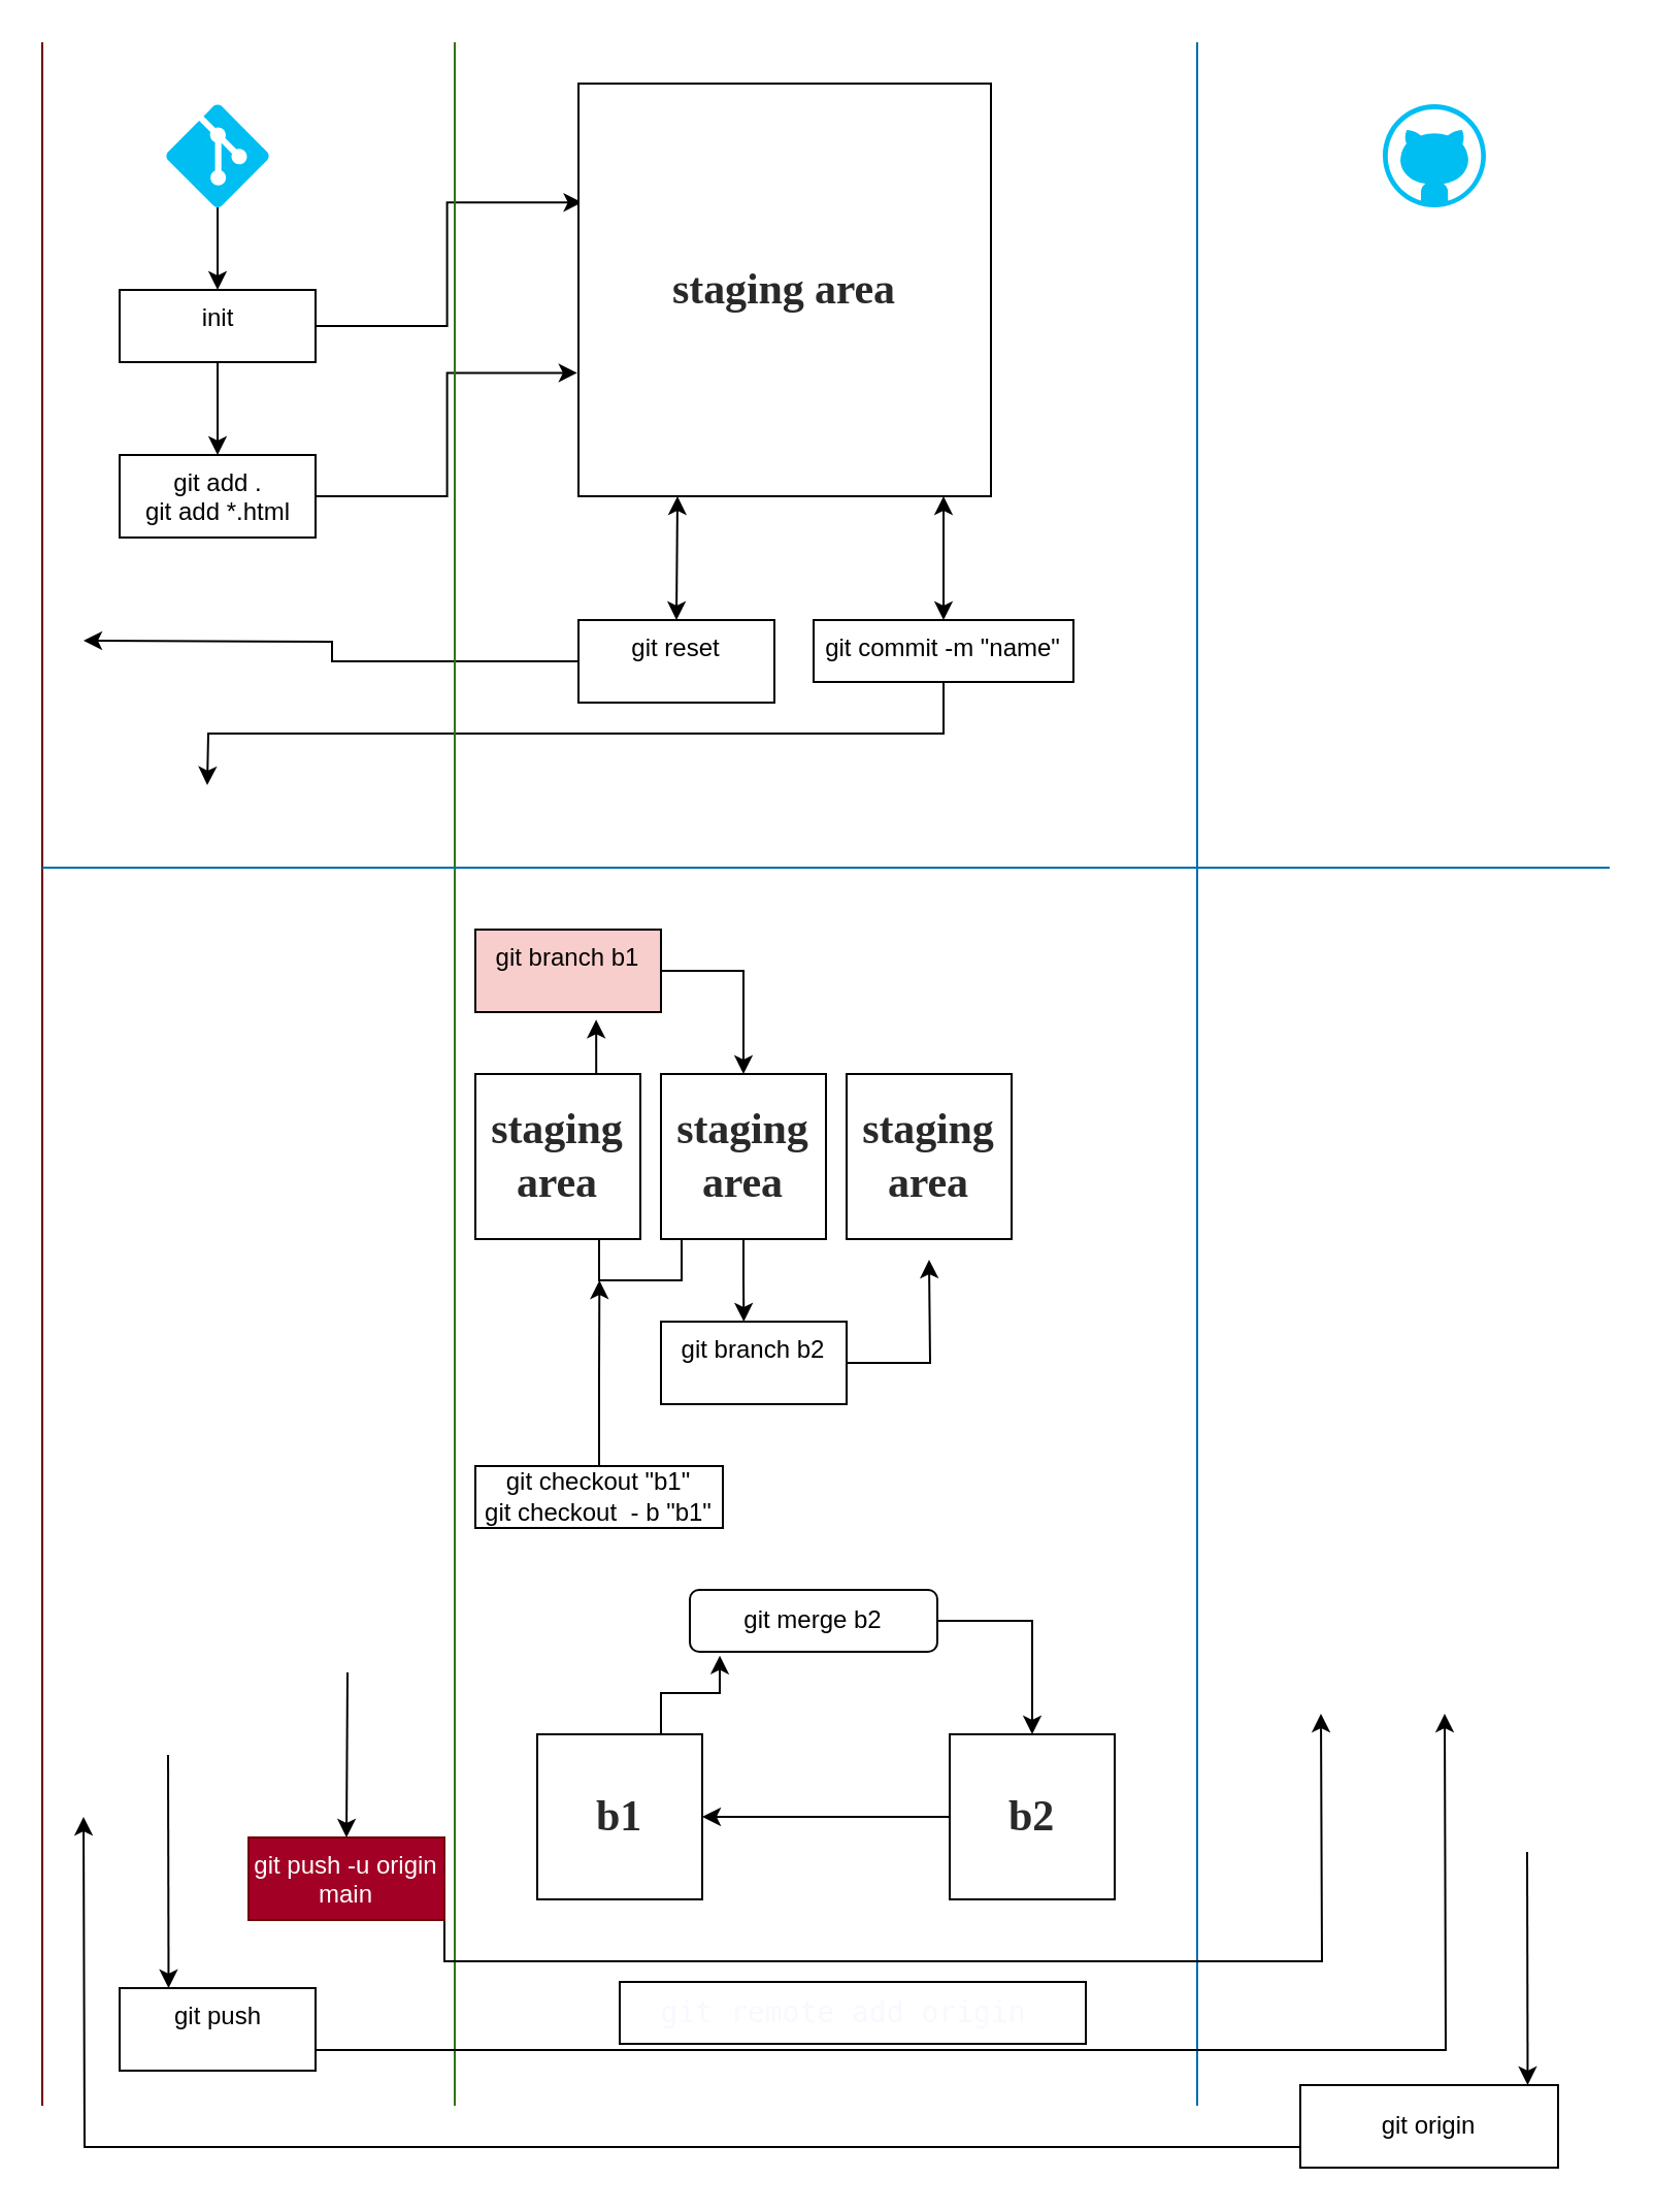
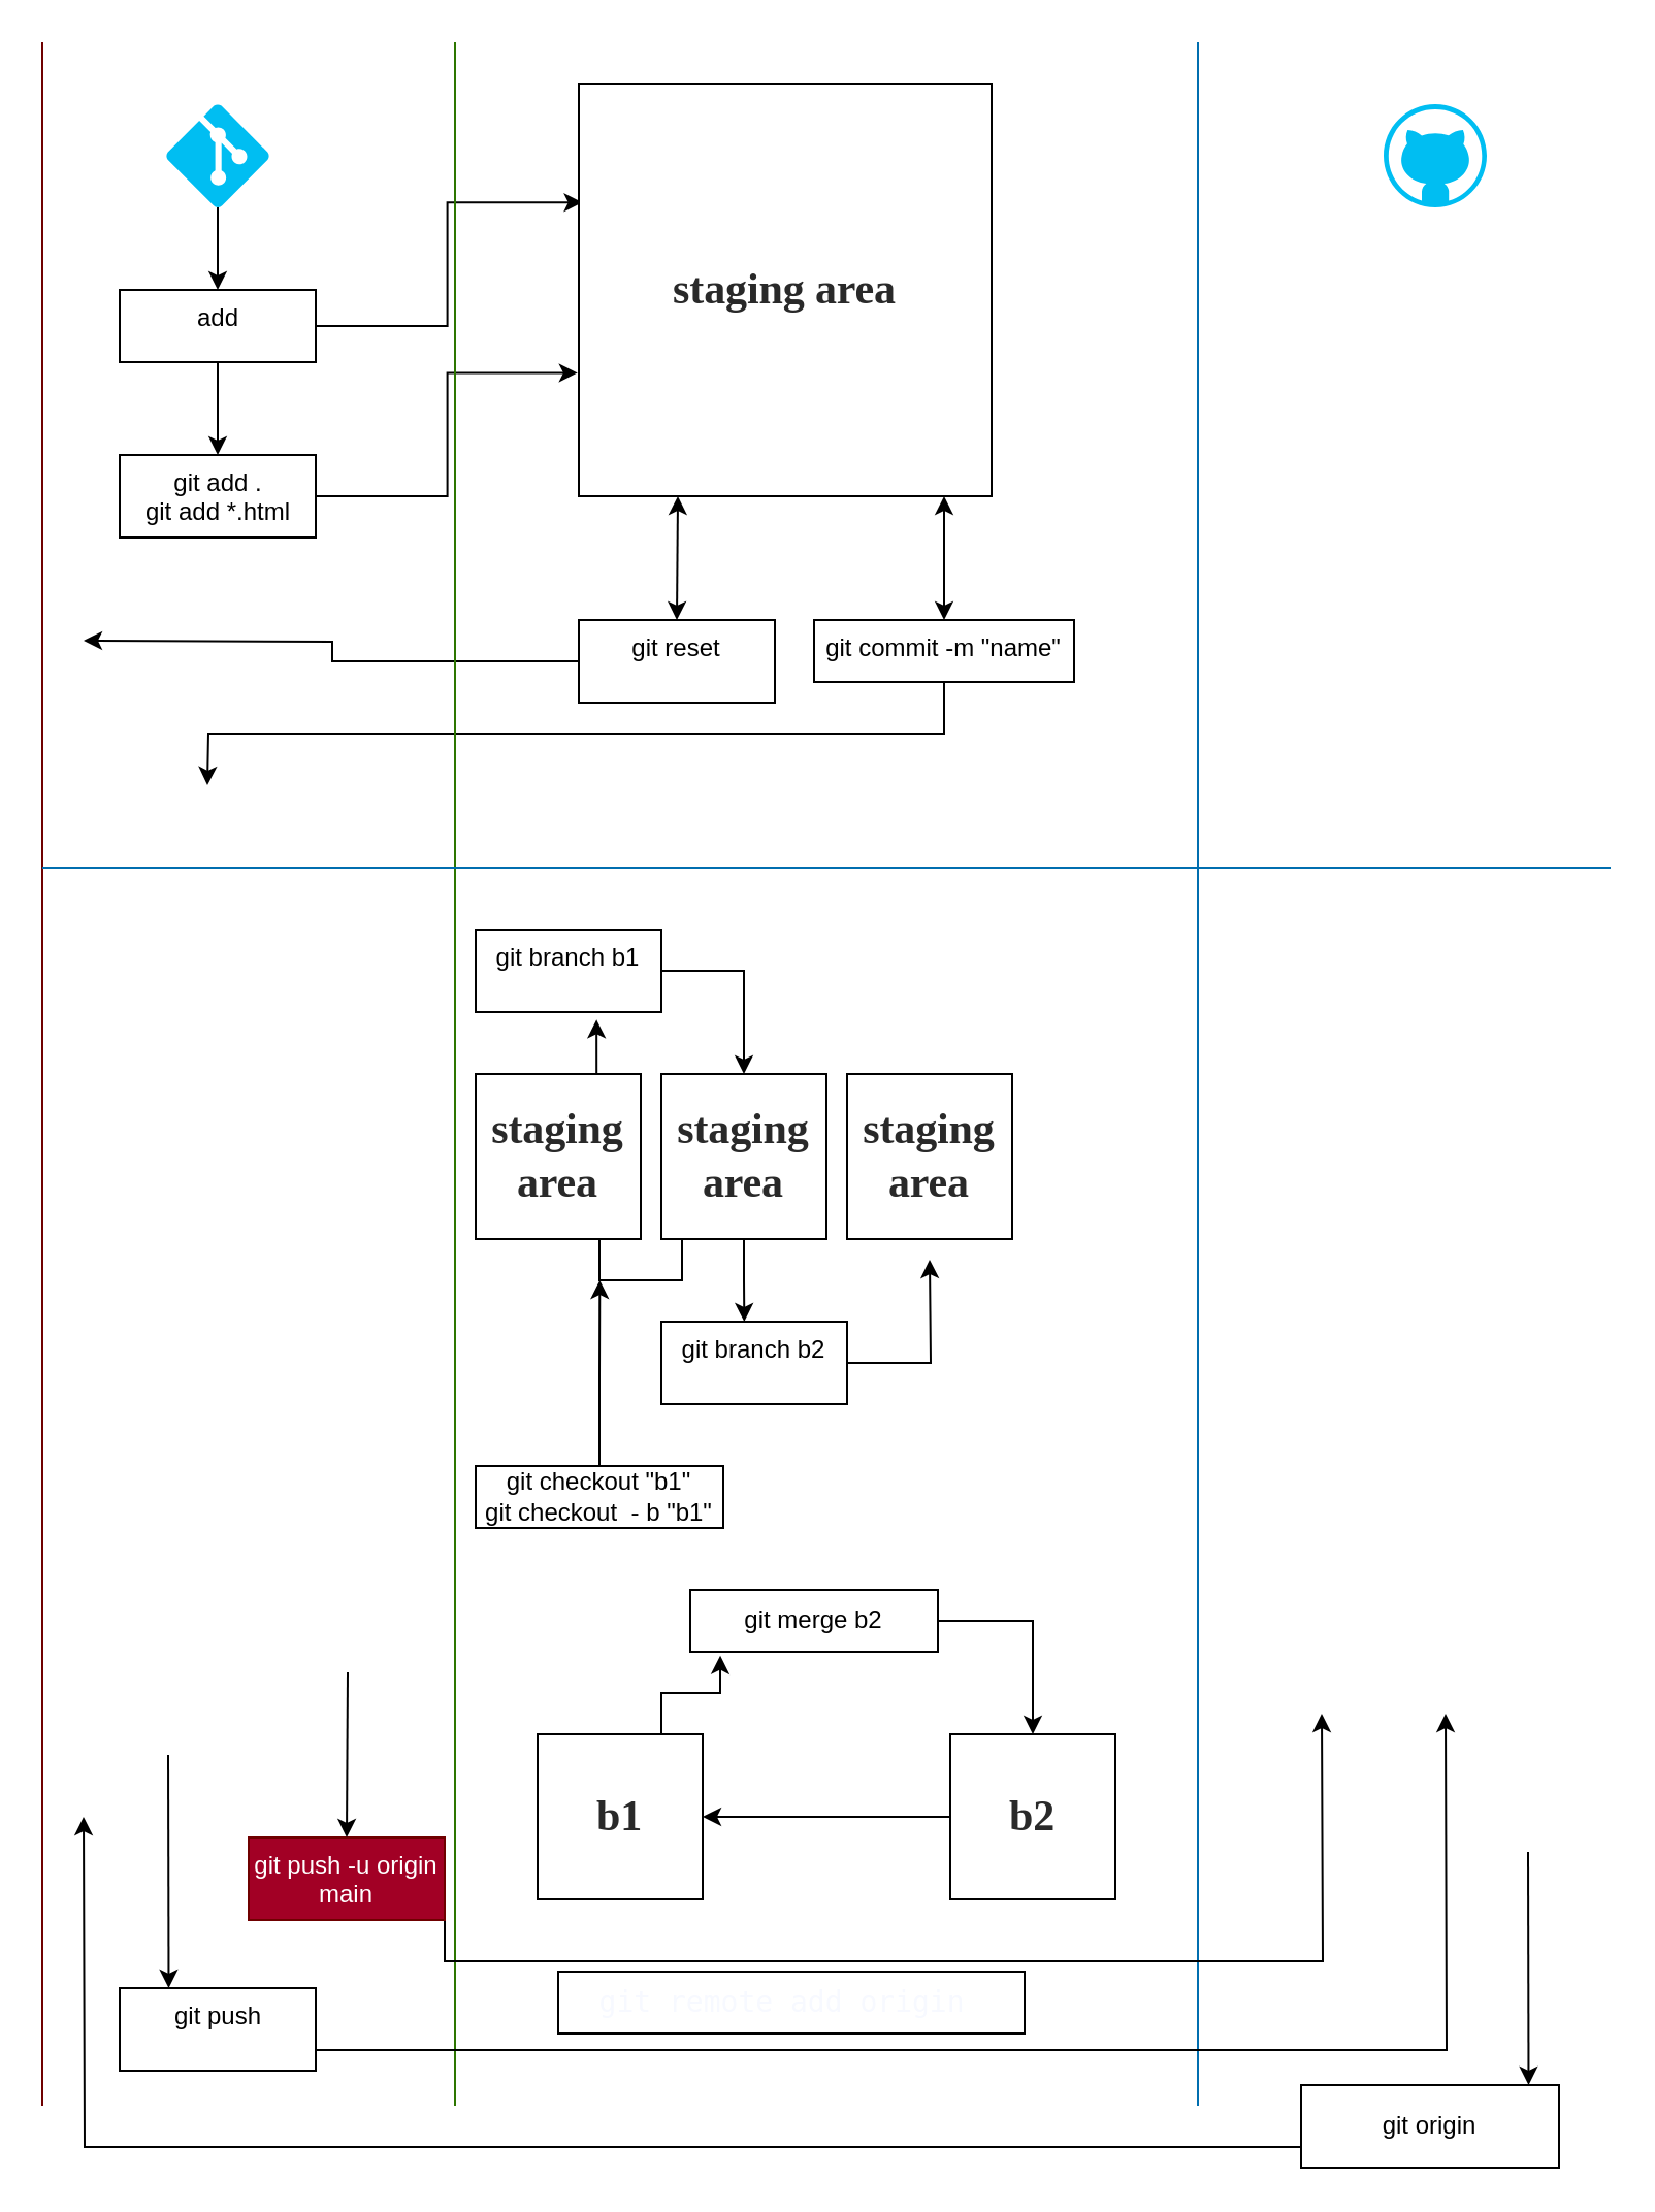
- <mxCell id="7" value="init" style="whiteSpace=wrap;html=1;verticalAlign=top;" parent="1" vertex="1"><mxGeometry x="57.5" y="140" width="95" height="35" as="geometry" /></mxCell>
+ <mxCell id="7" value="add" style="whiteSpace=wrap;html=1;verticalAlign=top;" parent="1" vertex="1"><mxGeometry x="57.5" y="140" width="95" height="35" as="geometry" /></mxCell>
- <mxCell id="25" value="git branch b1" style="whiteSpace=wrap;html=1;verticalAlign=top;fillColor=#f8cecc;" parent="1" vertex="1"><mxGeometry x="230" y="450" width="90" height="40" as="geometry" /></mxCell>
+ <mxCell id="25" value="git branch b1" style="whiteSpace=wrap;html=1;verticalAlign=top;" parent="1" vertex="1"><mxGeometry x="230" y="450" width="90" height="40" as="geometry" /></mxCell>
- <mxCell id="34" value="git merge b2" style="whiteSpace=wrap;html=1;rounded=1;" parent="1" vertex="1"><mxGeometry x="334" y="770" width="120" height="30" as="geometry" /></mxCell>
+ <mxCell id="34" value="git merge b2" style="rounded=0;whiteSpace=wrap;html=1;" parent="1" vertex="1"><mxGeometry x="334" y="770" width="120" height="30" as="geometry" /></mxCell>
- <mxCell id="48" value="&lt;pre id=&quot;empty-setup-new-repo-echo&quot; class=&quot;copyable-terminal-content f5&quot; style=&quot;box-sizing: border-box ; font-family: , &amp;#34;consolas&amp;#34; , &amp;#34;liberation mono&amp;#34; , &amp;#34;menlo&amp;#34; , monospace ; font-size: 14px ; margin-top: 0px ; margin-bottom: 0px ; overflow: auto&quot;&gt;&lt;span class=&quot;user-select-contain&quot; style=&quot;box-sizing: border-box&quot;&gt;&lt;font color=&quot;#f7f9ff&quot;&gt;git remote add origin &lt;/font&gt;&lt;/span&gt;&lt;/pre&gt;" style="rounded=0;whiteSpace=wrap;html=1;" parent="1" vertex="1"><mxGeometry x="300" y="960" width="226" height="30" as="geometry" /></mxCell>
+ <mxCell id="48" value="&lt;pre id=&quot;empty-setup-new-repo-echo&quot; class=&quot;copyable-terminal-content f5&quot; style=&quot;box-sizing: border-box ; font-family: , &amp;#34;consolas&amp;#34; , &amp;#34;liberation mono&amp;#34; , &amp;#34;menlo&amp;#34; , monospace ; font-size: 14px ; margin-top: 0px ; margin-bottom: 0px ; overflow: auto&quot;&gt;&lt;span class=&quot;user-select-contain&quot; style=&quot;box-sizing: border-box&quot;&gt;&lt;font color=&quot;#f7f9ff&quot;&gt;git remote add origin &lt;/font&gt;&lt;/span&gt;&lt;/pre&gt;" style="rounded=0;whiteSpace=wrap;html=1;" parent="1" vertex="1"><mxGeometry x="270" y="955" width="226" height="30" as="geometry" /></mxCell>
